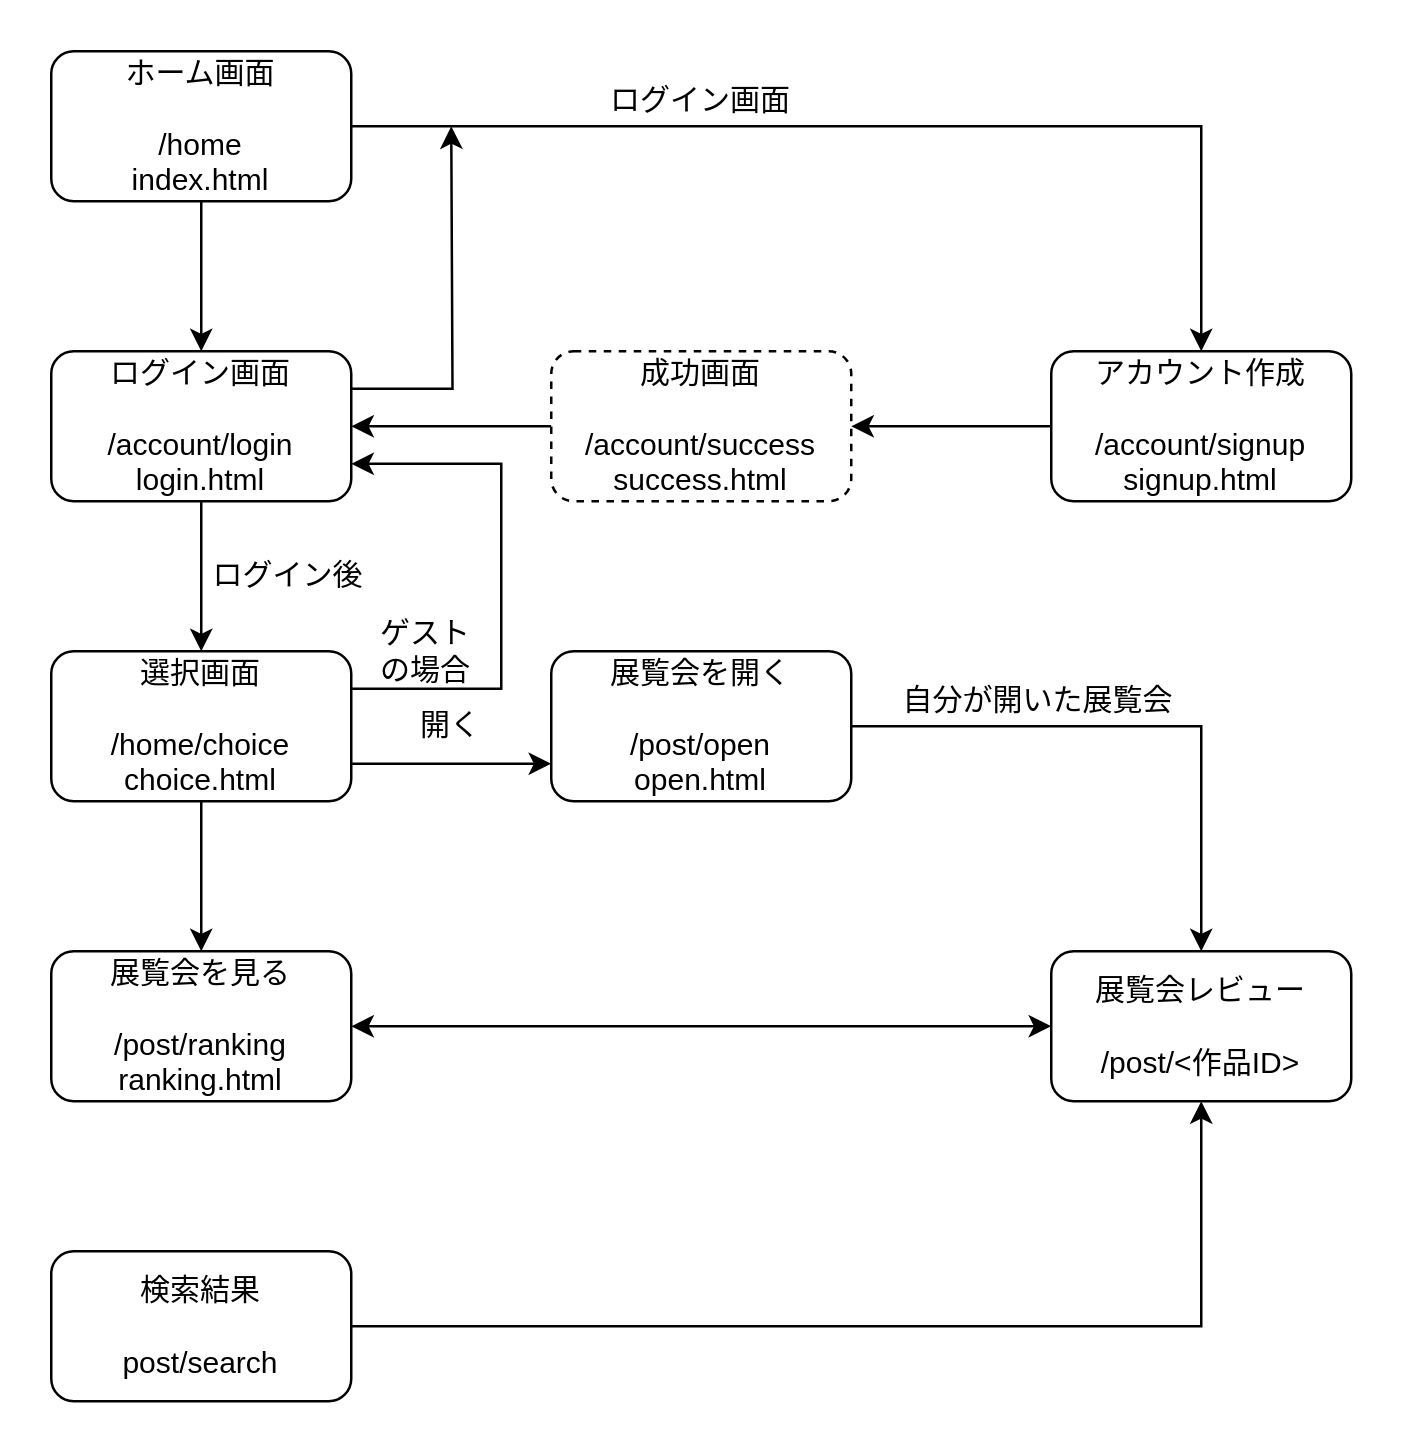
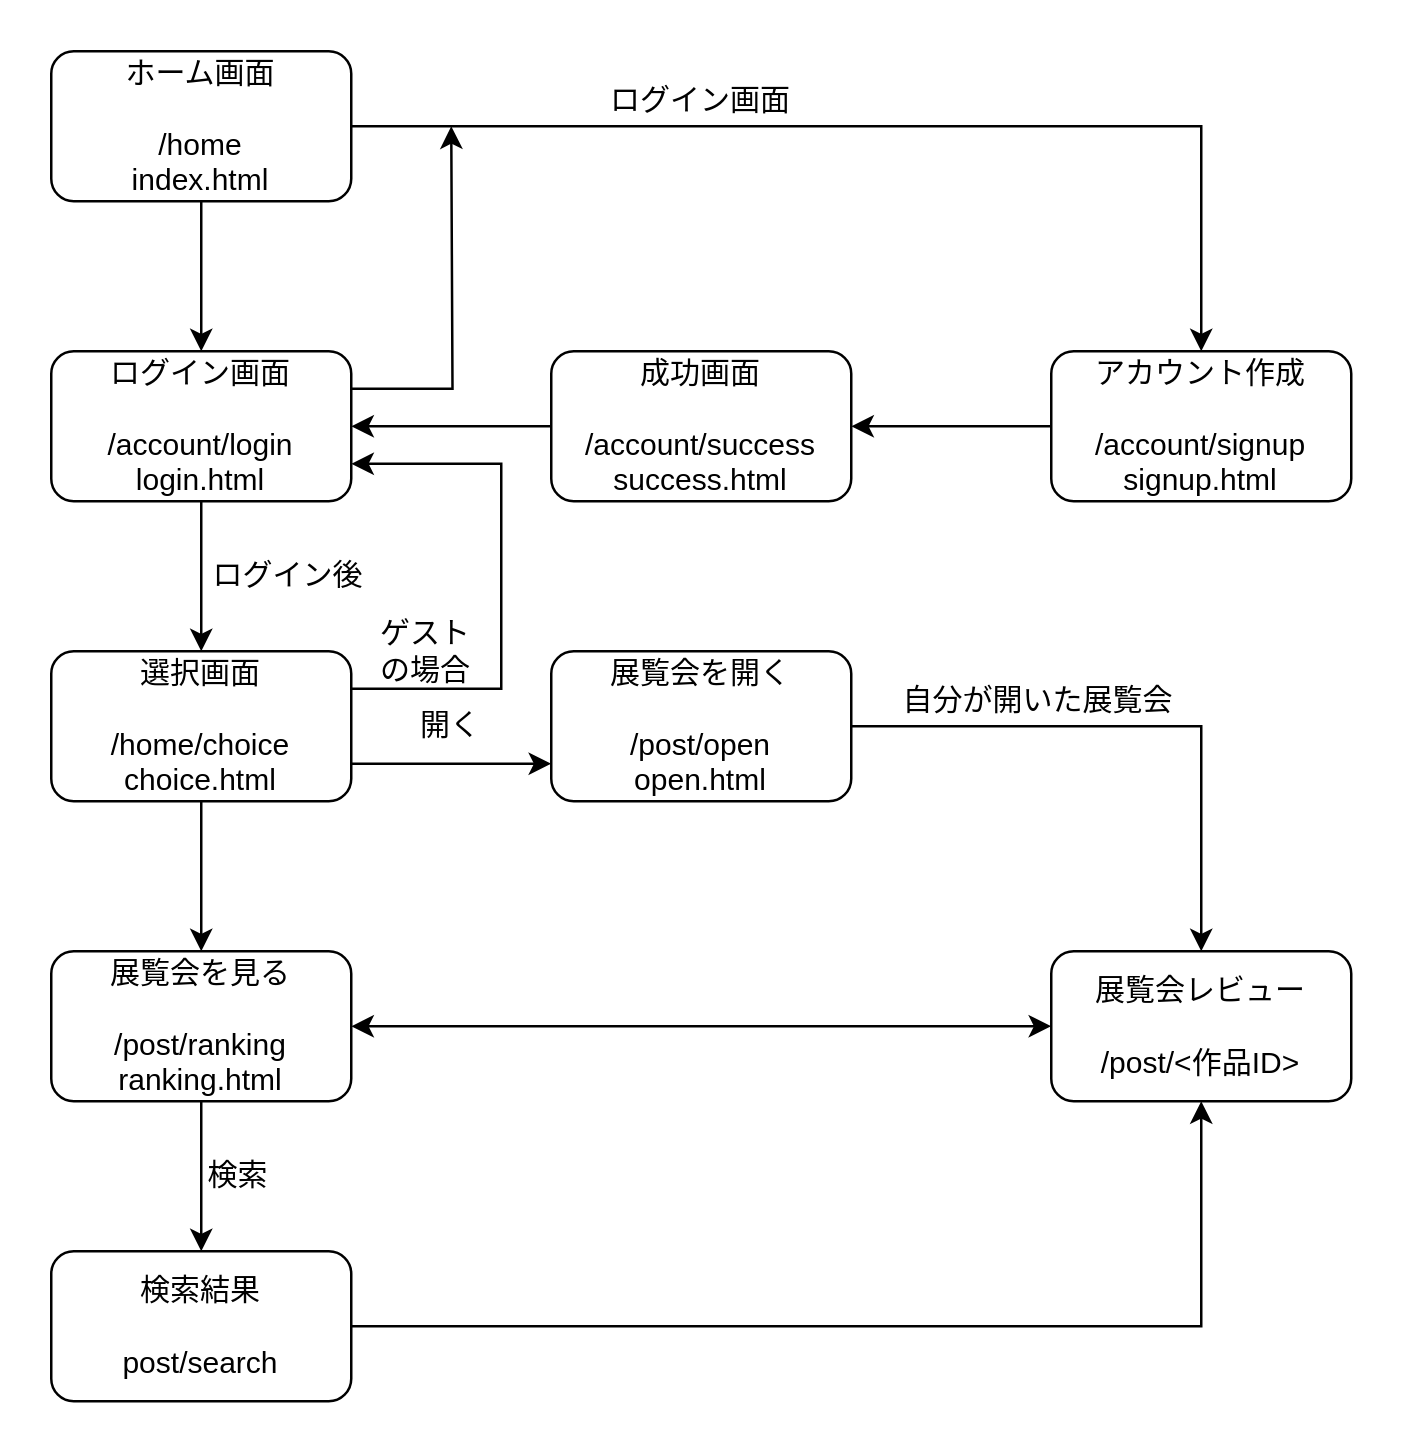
- <mxCell id="24" value="成功画面&lt;br&gt;&lt;br&gt;/account/success&lt;br&gt;success.html" style="rounded=1;whiteSpace=wrap;html=1;dashed=1;" parent="1" vertex="1"><mxGeometry x="220" y="140" width="120" height="60" as="geometry" /></mxCell>
+ <mxCell id="24" value="成功画面&lt;br&gt;&lt;br&gt;/account/success&lt;br&gt;success.html" style="rounded=1;whiteSpace=wrap;html=1;" parent="1" vertex="1"><mxGeometry x="220" y="140" width="120" height="60" as="geometry" /></mxCell>
+ <mxCell id="16" style="edgeStyle=orthogonalEdgeStyle;rounded=0;orthogonalLoop=1;jettySize=auto;html=1;entryX=0.5;entryY=0;entryDx=0;entryDy=0;" parent="1" source="18" target="27" edge="1"><mxGeometry relative="1" as="geometry" /></mxCell>
+ <mxCell id="28" value="検索" style="text;html=1;strokeColor=none;fillColor=none;align=center;verticalAlign=middle;whiteSpace=wrap;rounded=0;" parent="1" vertex="1"><mxGeometry x="75" y="460" width="40" height="20" as="geometry" /></mxCell>
